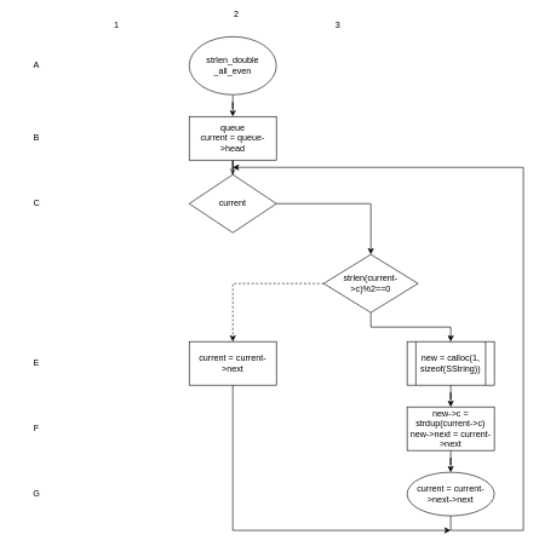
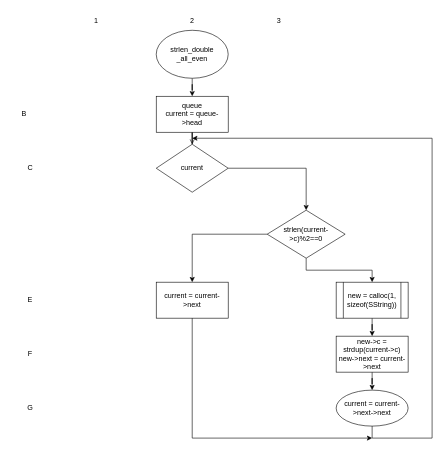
- <mxCell id="24" value="2" style="text;html=1;strokeColor=none;fillColor=none;align=center;verticalAlign=middle;whiteSpace=wrap;rounded=0;" parent="1" vertex="1"><mxGeometry x="295" y="5" width="60" height="30" as="geometry" /></mxCell>
+ <mxCell id="24" value="2" style="text;html=1;strokeColor=none;fillColor=none;align=center;verticalAlign=middle;whiteSpace=wrap;rounded=0;" parent="1" vertex="1"><mxGeometry x="290" y="20" width="60" height="30" as="geometry" /></mxCell>
- <mxCell id="26" value="A" style="text;html=1;strokeColor=none;fillColor=none;align=center;verticalAlign=middle;whiteSpace=wrap;rounded=0;" parent="1" vertex="1"><mxGeometry x="20" y="75" width="60" height="30" as="geometry" /></mxCell>
- <mxCell id="27" value="B" style="text;html=1;strokeColor=none;fillColor=none;align=center;verticalAlign=middle;whiteSpace=wrap;rounded=0;" parent="1" vertex="1"><mxGeometry x="20" y="175" width="60" height="30" as="geometry" /></mxCell>
+ <mxCell id="27" value="B" style="text;html=1;strokeColor=none;fillColor=none;align=center;verticalAlign=middle;whiteSpace=wrap;rounded=0;" parent="1" vertex="1"><mxGeometry x="10" y="175" width="60" height="30" as="geometry" /></mxCell>
- <mxCell id="8" style="edgeStyle=orthogonalEdgeStyle;rounded=0;orthogonalLoop=1;jettySize=auto;html=1;entryX=0.5;entryY=0;entryDx=0;entryDy=0;dashed=1;" parent="1" source="10" target="16" edge="1"><mxGeometry relative="1" as="geometry" /></mxCell>
+ <mxCell id="8" style="edgeStyle=orthogonalEdgeStyle;rounded=0;orthogonalLoop=1;jettySize=auto;html=1;entryX=0.5;entryY=0;entryDx=0;entryDy=0;" parent="1" source="10" target="16" edge="1"><mxGeometry relative="1" as="geometry" /></mxCell>
